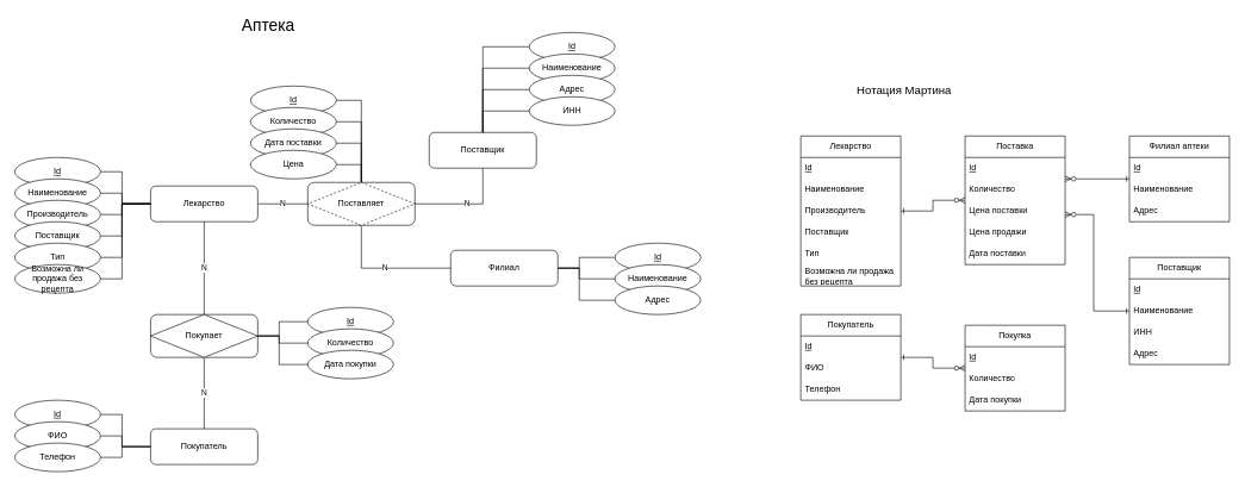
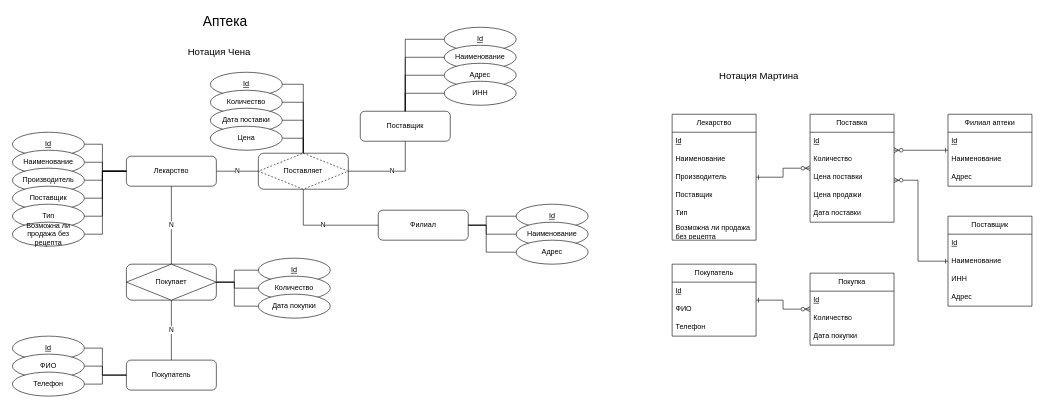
+ <mxCell id="57" value="&lt;font style=&quot;font-size: 16px;&quot;&gt;Нотация Чена&lt;/font&gt;" style="text;html=1;align=center;verticalAlign=middle;whiteSpace=wrap;rounded=0;fontSize=18;" vertex="1" parent="1"><mxGeometry x="300" y="70" width="130" height="30" as="geometry" /></mxCell>
